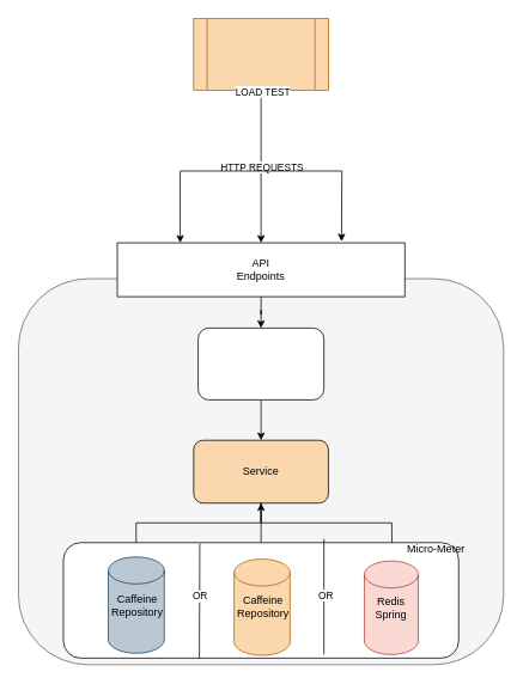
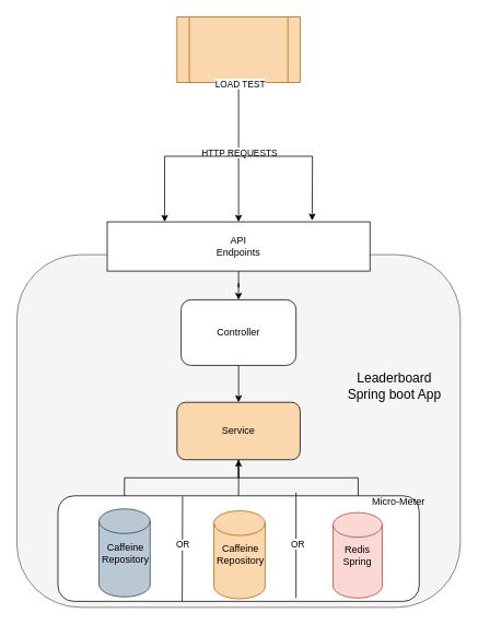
+ <mxCell id="6" value="Controller" style="text;html=1;align=center;verticalAlign=middle;whiteSpace=wrap;rounded=0;" parent="1" vertex="1"><mxGeometry x="260" y="390" width="60" height="30" as="geometry" /></mxCell>
+ <mxCell id="3" value="&lt;font style=&quot;font-size: 16px;&quot;&gt;Leaderboard Spring boot App&lt;/font&gt;" style="text;html=1;align=center;verticalAlign=middle;whiteSpace=wrap;rounded=0;" parent="1" vertex="1"><mxGeometry x="410" y="420" width="140" height="100" as="geometry" /></mxCell>
